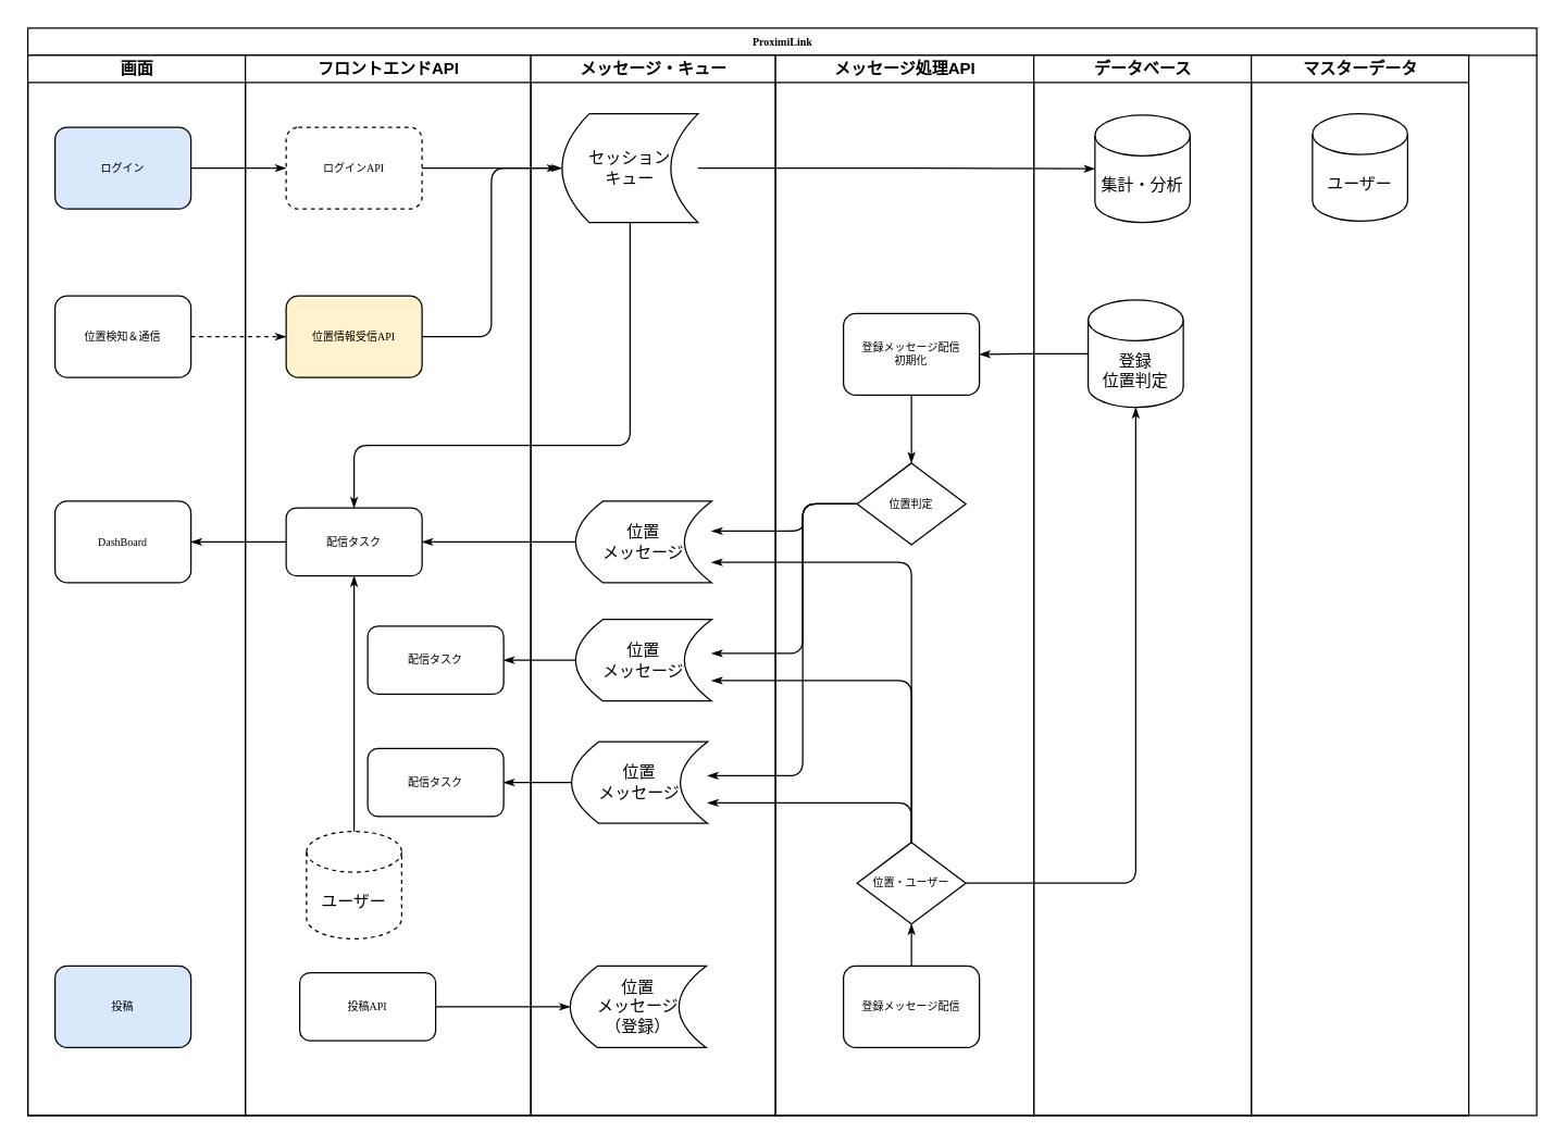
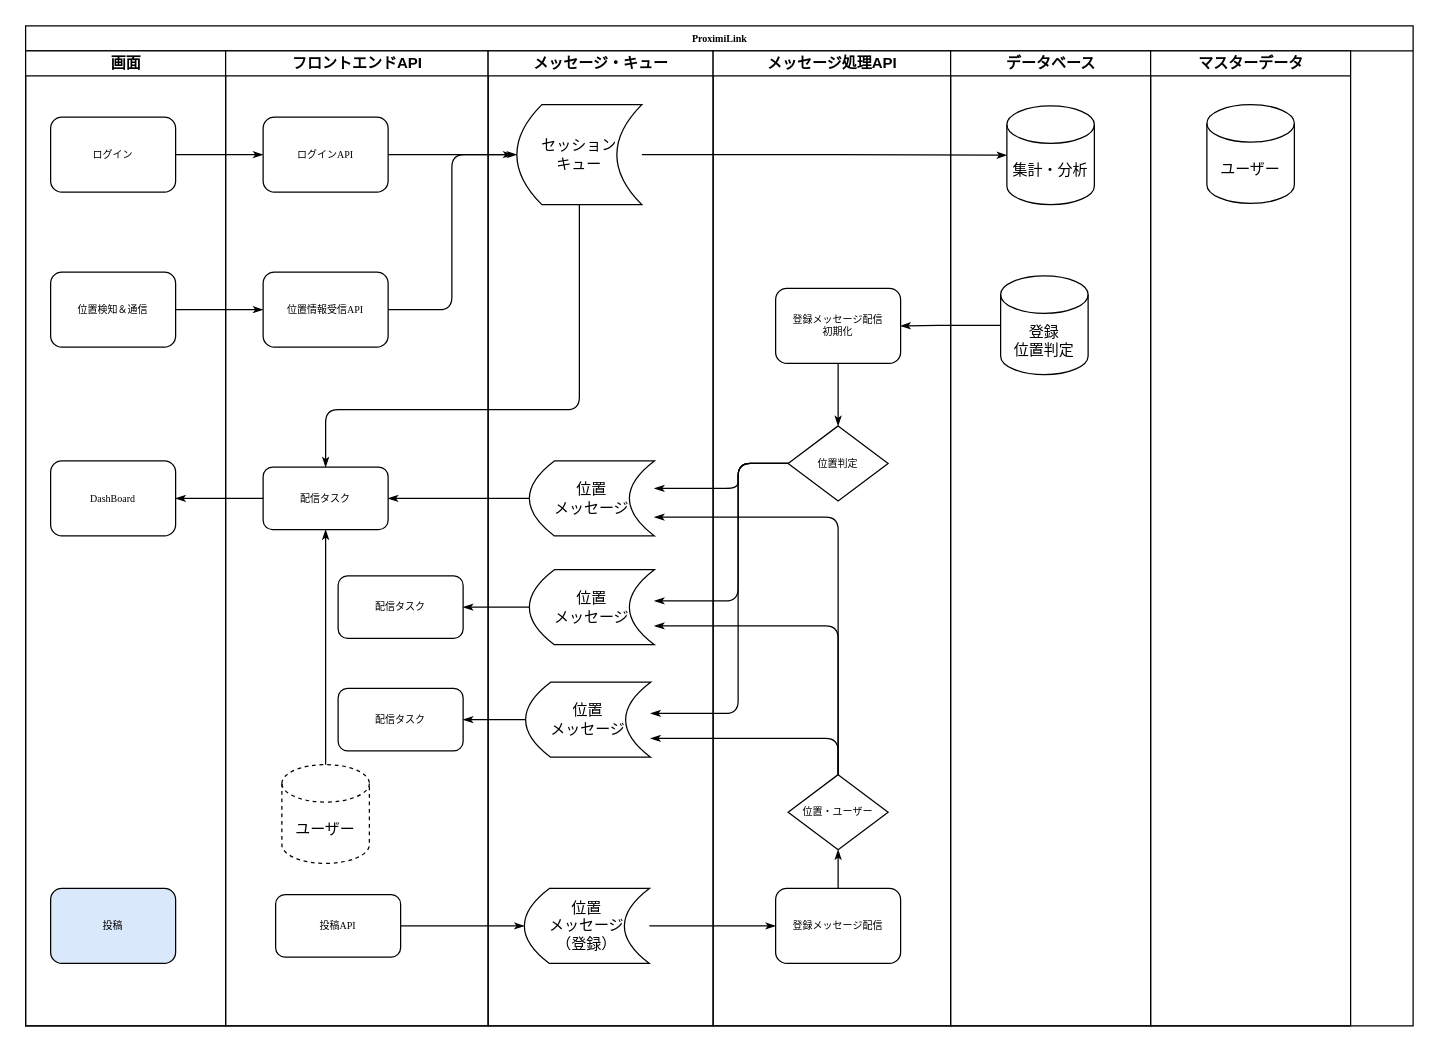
- <mxCell id="4" value="ログイン" style="rounded=1;whiteSpace=wrap;html=1;shadow=0;labelBackgroundColor=none;strokeWidth=1;fontFamily=Verdana;fontSize=8;align=center;fillColor=#dae8fc;" vertex="1" parent="3"><mxGeometry x="20" y="53" width="100" height="60" as="geometry" /></mxCell>
+ <mxCell id="4" value="ログイン" style="rounded=1;whiteSpace=wrap;html=1;shadow=0;labelBackgroundColor=none;strokeWidth=1;fontFamily=Verdana;fontSize=8;align=center;" vertex="1" parent="3"><mxGeometry x="20" y="53" width="100" height="60" as="geometry" /></mxCell>
- <mxCell id="14" value="ログインAPI" style="rounded=1;whiteSpace=wrap;html=1;shadow=0;labelBackgroundColor=none;strokeWidth=1;fontFamily=Verdana;fontSize=8;align=center;dashed=1;" vertex="1" parent="13"><mxGeometry x="30" y="53" width="100" height="60" as="geometry" /></mxCell>
+ <mxCell id="14" value="ログインAPI" style="rounded=1;whiteSpace=wrap;html=1;shadow=0;labelBackgroundColor=none;strokeWidth=1;fontFamily=Verdana;fontSize=8;align=center;" vertex="1" parent="13"><mxGeometry x="30" y="53" width="100" height="60" as="geometry" /></mxCell>
- <mxCell id="44" style="edgeStyle=orthogonalEdgeStyle;rounded=1;html=1;labelBackgroundColor=none;startArrow=none;startFill=0;startSize=5;endArrow=classicThin;endFill=1;endSize=5;jettySize=auto;orthogonalLoop=1;strokeWidth=1;fontFamily=Verdana;fontSize=8;exitX=1;exitY=0.5;exitDx=0;exitDy=0;entryX=0;entryY=0.5;entryDx=0;entryDy=0;dashed=1;" edge="1" parent="2" source="6" target="16"><mxGeometry relative="1" as="geometry"><mxPoint x="130" y="107" as="sourcePoint" /><mxPoint x="200" y="107" as="targetPoint" /></mxGeometry></mxCell>
+ <mxCell id="44" style="edgeStyle=orthogonalEdgeStyle;rounded=1;html=1;labelBackgroundColor=none;startArrow=none;startFill=0;startSize=5;endArrow=classicThin;endFill=1;endSize=5;jettySize=auto;orthogonalLoop=1;strokeWidth=1;fontFamily=Verdana;fontSize=8;exitX=1;exitY=0.5;exitDx=0;exitDy=0;entryX=0;entryY=0.5;entryDx=0;entryDy=0;" edge="1" parent="2" source="6" target="16"><mxGeometry relative="1" as="geometry"><mxPoint x="130" y="107" as="sourcePoint" /><mxPoint x="200" y="107" as="targetPoint" /></mxGeometry></mxCell>
- <mxCell id="16" value="位置情報受信API" style="rounded=1;whiteSpace=wrap;html=1;shadow=0;labelBackgroundColor=none;strokeWidth=1;fontFamily=Verdana;fontSize=8;align=center;fillColor=#fff2cc;" vertex="1" parent="13"><mxGeometry x="30" y="177" width="100" height="60" as="geometry" /></mxCell>
+ <mxCell id="16" value="位置情報受信API" style="rounded=1;whiteSpace=wrap;html=1;shadow=0;labelBackgroundColor=none;strokeWidth=1;fontFamily=Verdana;fontSize=8;align=center;" vertex="1" parent="13"><mxGeometry x="30" y="177" width="100" height="60" as="geometry" /></mxCell>
- <mxCell id="47" style="edgeStyle=orthogonalEdgeStyle;rounded=1;html=1;labelBackgroundColor=none;startArrow=none;startFill=0;startSize=5;endArrow=classicThin;endFill=1;endSize=5;jettySize=auto;orthogonalLoop=1;strokeWidth=1;fontFamily=Verdana;fontSize=8;exitX=1;exitY=0.5;exitDx=0;exitDy=0;entryX=0.5;entryY=1;entryDx=0;entryDy=0;entryPerimeter=0;" edge="1" parent="2" source="32" target="50"><mxGeometry relative="1" as="geometry"><mxPoint x="509" y="710" as="sourcePoint" /><mxPoint x="780" y="698.5" as="targetPoint" /></mxGeometry></mxCell>
+ <mxCell id="46" style="edgeStyle=orthogonalEdgeStyle;rounded=1;html=1;labelBackgroundColor=none;startArrow=none;startFill=0;startSize=5;endArrow=classicThin;endFill=1;endSize=5;jettySize=auto;orthogonalLoop=1;strokeWidth=1;fontFamily=Verdana;fontSize=8;entryX=0;entryY=0.5;entryDx=0;entryDy=0;exitX=1;exitY=0.5;exitDx=0;exitDy=0;" edge="1" parent="2" source="28" target="34"><mxGeometry relative="1" as="geometry"><mxPoint x="310" y="710" as="sourcePoint" /><mxPoint x="409" y="710" as="targetPoint" /></mxGeometry></mxCell>
